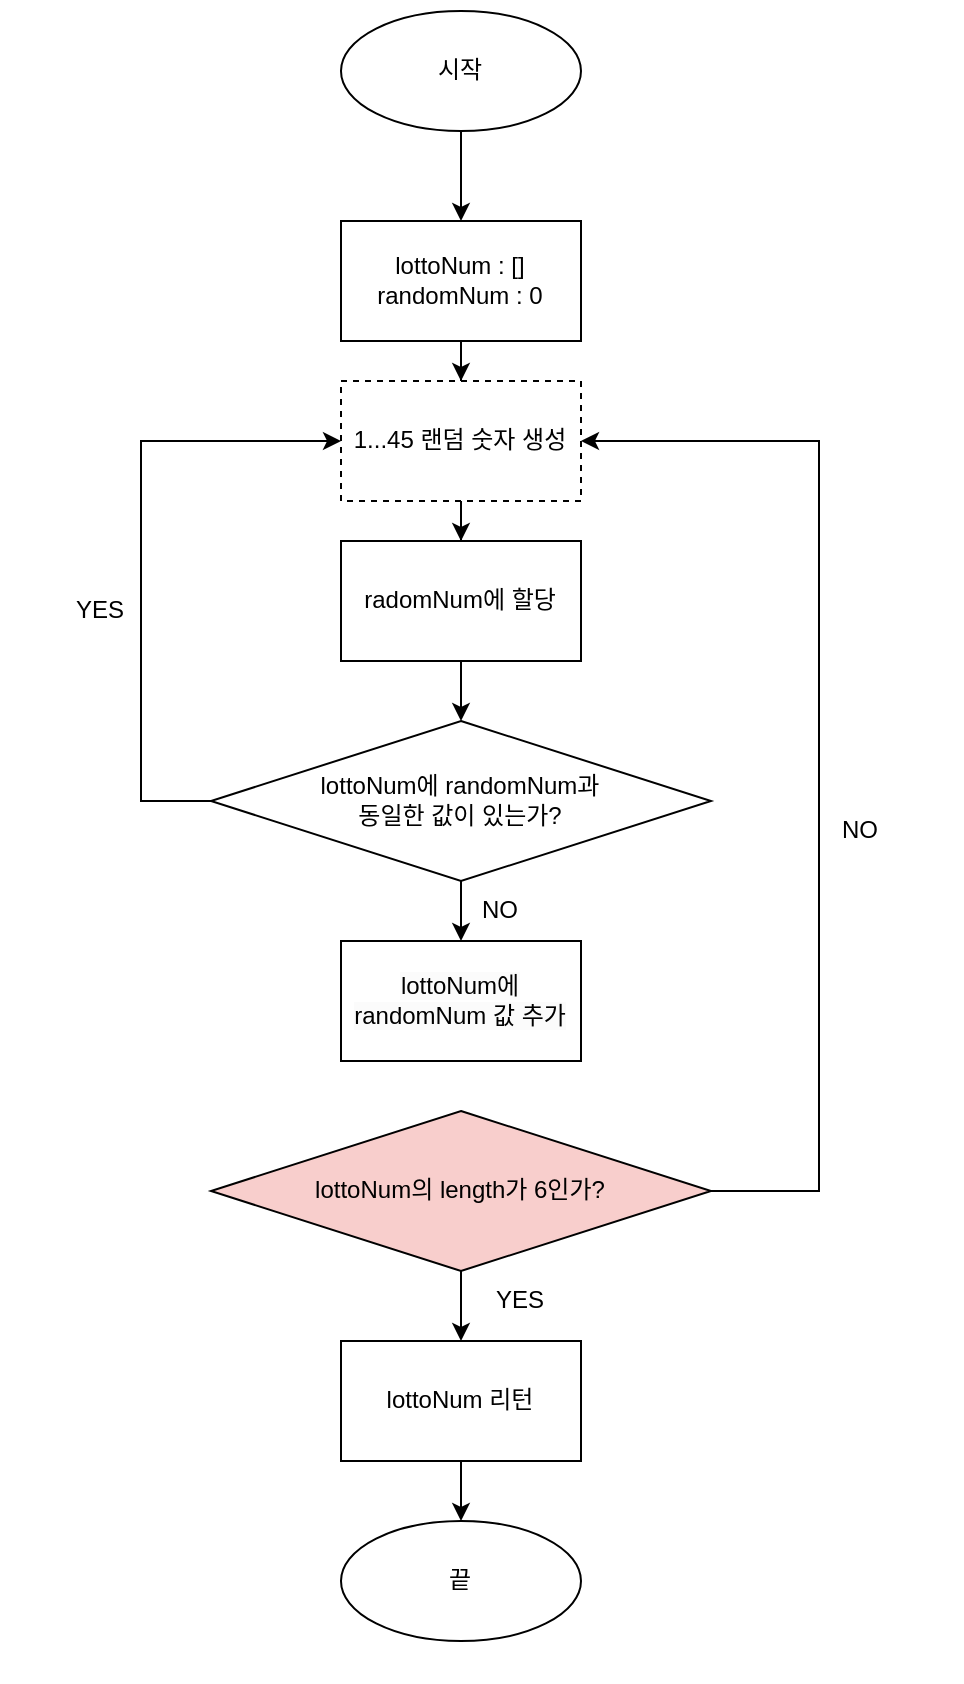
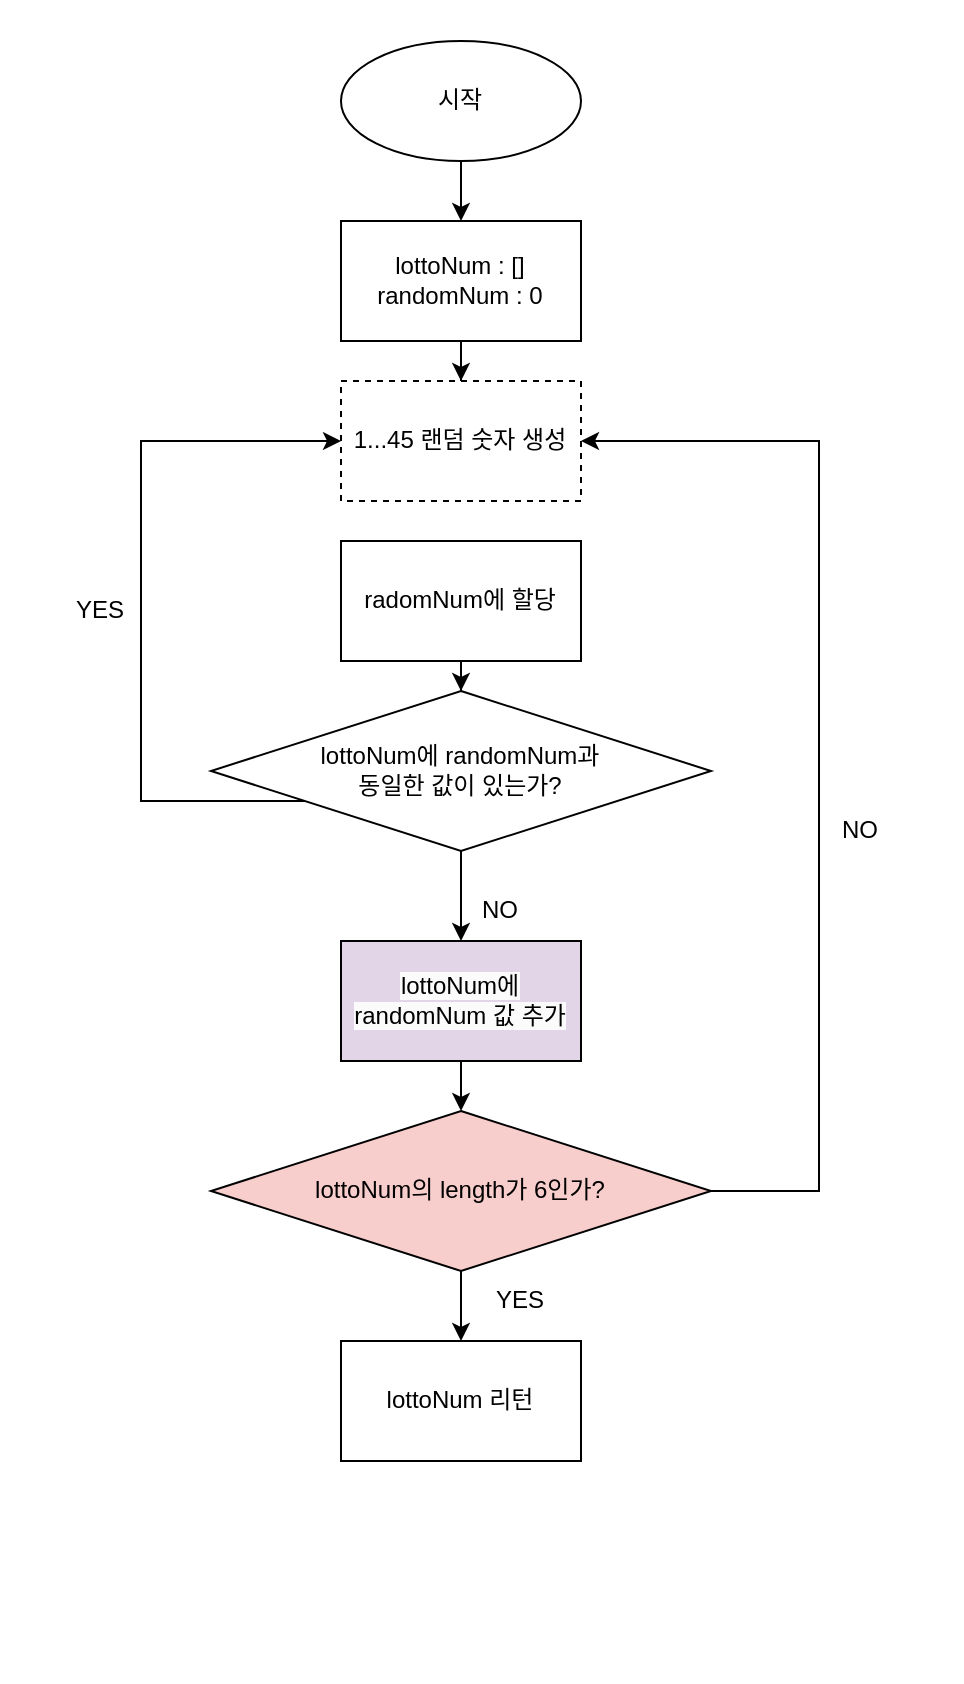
- <mxCell id="3" value="시작" style="ellipse;whiteSpace=wrap;html=1;" parent="1" vertex="1"><mxGeometry x="170" y="5" width="120" height="60" as="geometry" /></mxCell>
+ <mxCell id="3" value="시작" style="ellipse;whiteSpace=wrap;html=1;" parent="1" vertex="1"><mxGeometry x="170" y="20" width="120" height="60" as="geometry" /></mxCell>
- <mxCell id="9" value="" style="edgeStyle=orthogonalEdgeStyle;rounded=0;orthogonalLoop=1;jettySize=auto;html=1;" parent="1" source="10" target="12" edge="1"><mxGeometry relative="1" as="geometry" /></mxCell>
- <mxCell id="15" value="lottoNum에 randomNum과 &lt;br&gt;동일한 값이 있는가?" style="rhombus;whiteSpace=wrap;html=1;rounded=0;" parent="1" vertex="1"><mxGeometry x="105" y="360" width="250" height="80" as="geometry" /></mxCell>
+ <mxCell id="15" value="lottoNum에 randomNum과 &lt;br&gt;동일한 값이 있는가?" style="rhombus;whiteSpace=wrap;html=1;rounded=0;" parent="1" vertex="1"><mxGeometry x="105" y="345" width="250" height="80" as="geometry" /></mxCell>
- <mxCell id="18" value="&lt;span style=&quot;color: rgb(0, 0, 0); font-family: Helvetica; font-size: 12px; font-style: normal; font-variant-ligatures: normal; font-variant-caps: normal; font-weight: 400; letter-spacing: normal; orphans: 2; text-align: center; text-indent: 0px; text-transform: none; widows: 2; word-spacing: 0px; -webkit-text-stroke-width: 0px; background-color: rgb(251, 251, 251); text-decoration-thickness: initial; text-decoration-style: initial; text-decoration-color: initial; float: none; display: inline !important;&quot;&gt;lottoNum에 randomNum 값 추가&lt;/span&gt;" style="whiteSpace=wrap;html=1;rounded=0;" parent="1" vertex="1"><mxGeometry x="170" y="470" width="120" height="60" as="geometry" /></mxCell>
+ <mxCell id="18" value="&lt;span style=&quot;color: rgb(0, 0, 0); font-family: Helvetica; font-size: 12px; font-style: normal; font-variant-ligatures: normal; font-variant-caps: normal; font-weight: 400; letter-spacing: normal; orphans: 2; text-align: center; text-indent: 0px; text-transform: none; widows: 2; word-spacing: 0px; -webkit-text-stroke-width: 0px; background-color: rgb(251, 251, 251); text-decoration-thickness: initial; text-decoration-style: initial; text-decoration-color: initial; float: none; display: inline !important;&quot;&gt;lottoNum에 randomNum 값 추가&lt;/span&gt;" style="whiteSpace=wrap;html=1;rounded=0;fillColor=#e1d5e7;" parent="1" vertex="1"><mxGeometry x="170" y="470" width="120" height="60" as="geometry" /></mxCell>
+ <mxCell id="17" value="" style="edgeStyle=orthogonalEdgeStyle;rounded=0;orthogonalLoop=1;jettySize=auto;html=1;" parent="1" source="18" target="20" edge="1"><mxGeometry relative="1" as="geometry" /></mxCell>
- <mxCell id="6" style="edgeStyle=orthogonalEdgeStyle;rounded=0;orthogonalLoop=1;jettySize=auto;html=1;" parent="1" source="7" target="8" edge="1"><mxGeometry relative="1" as="geometry" /></mxCell>
- <mxCell id="8" value="끝" style="ellipse;whiteSpace=wrap;html=1;" parent="1" vertex="1"><mxGeometry x="170" y="760" width="120" height="60" as="geometry" /></mxCell>
